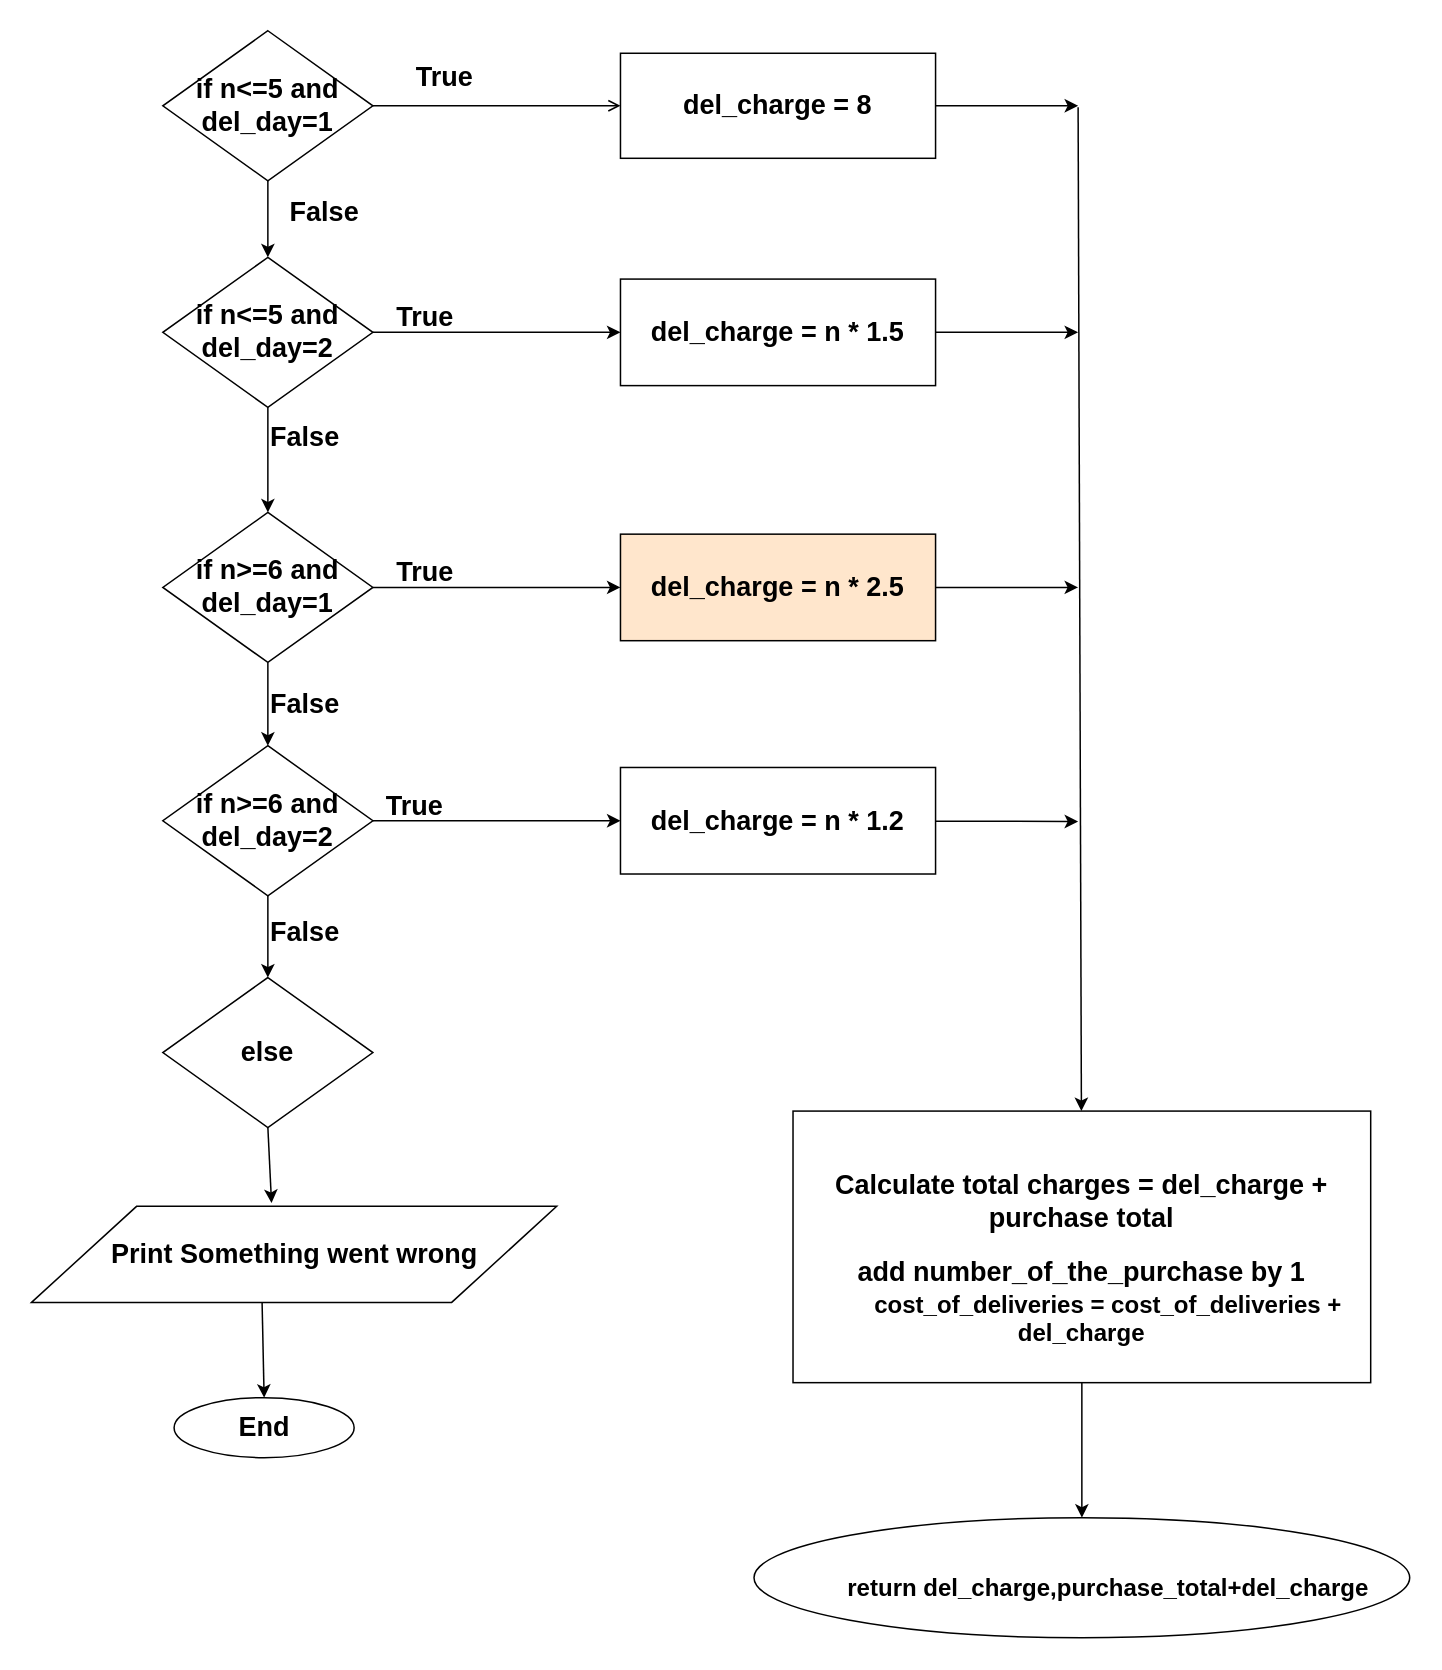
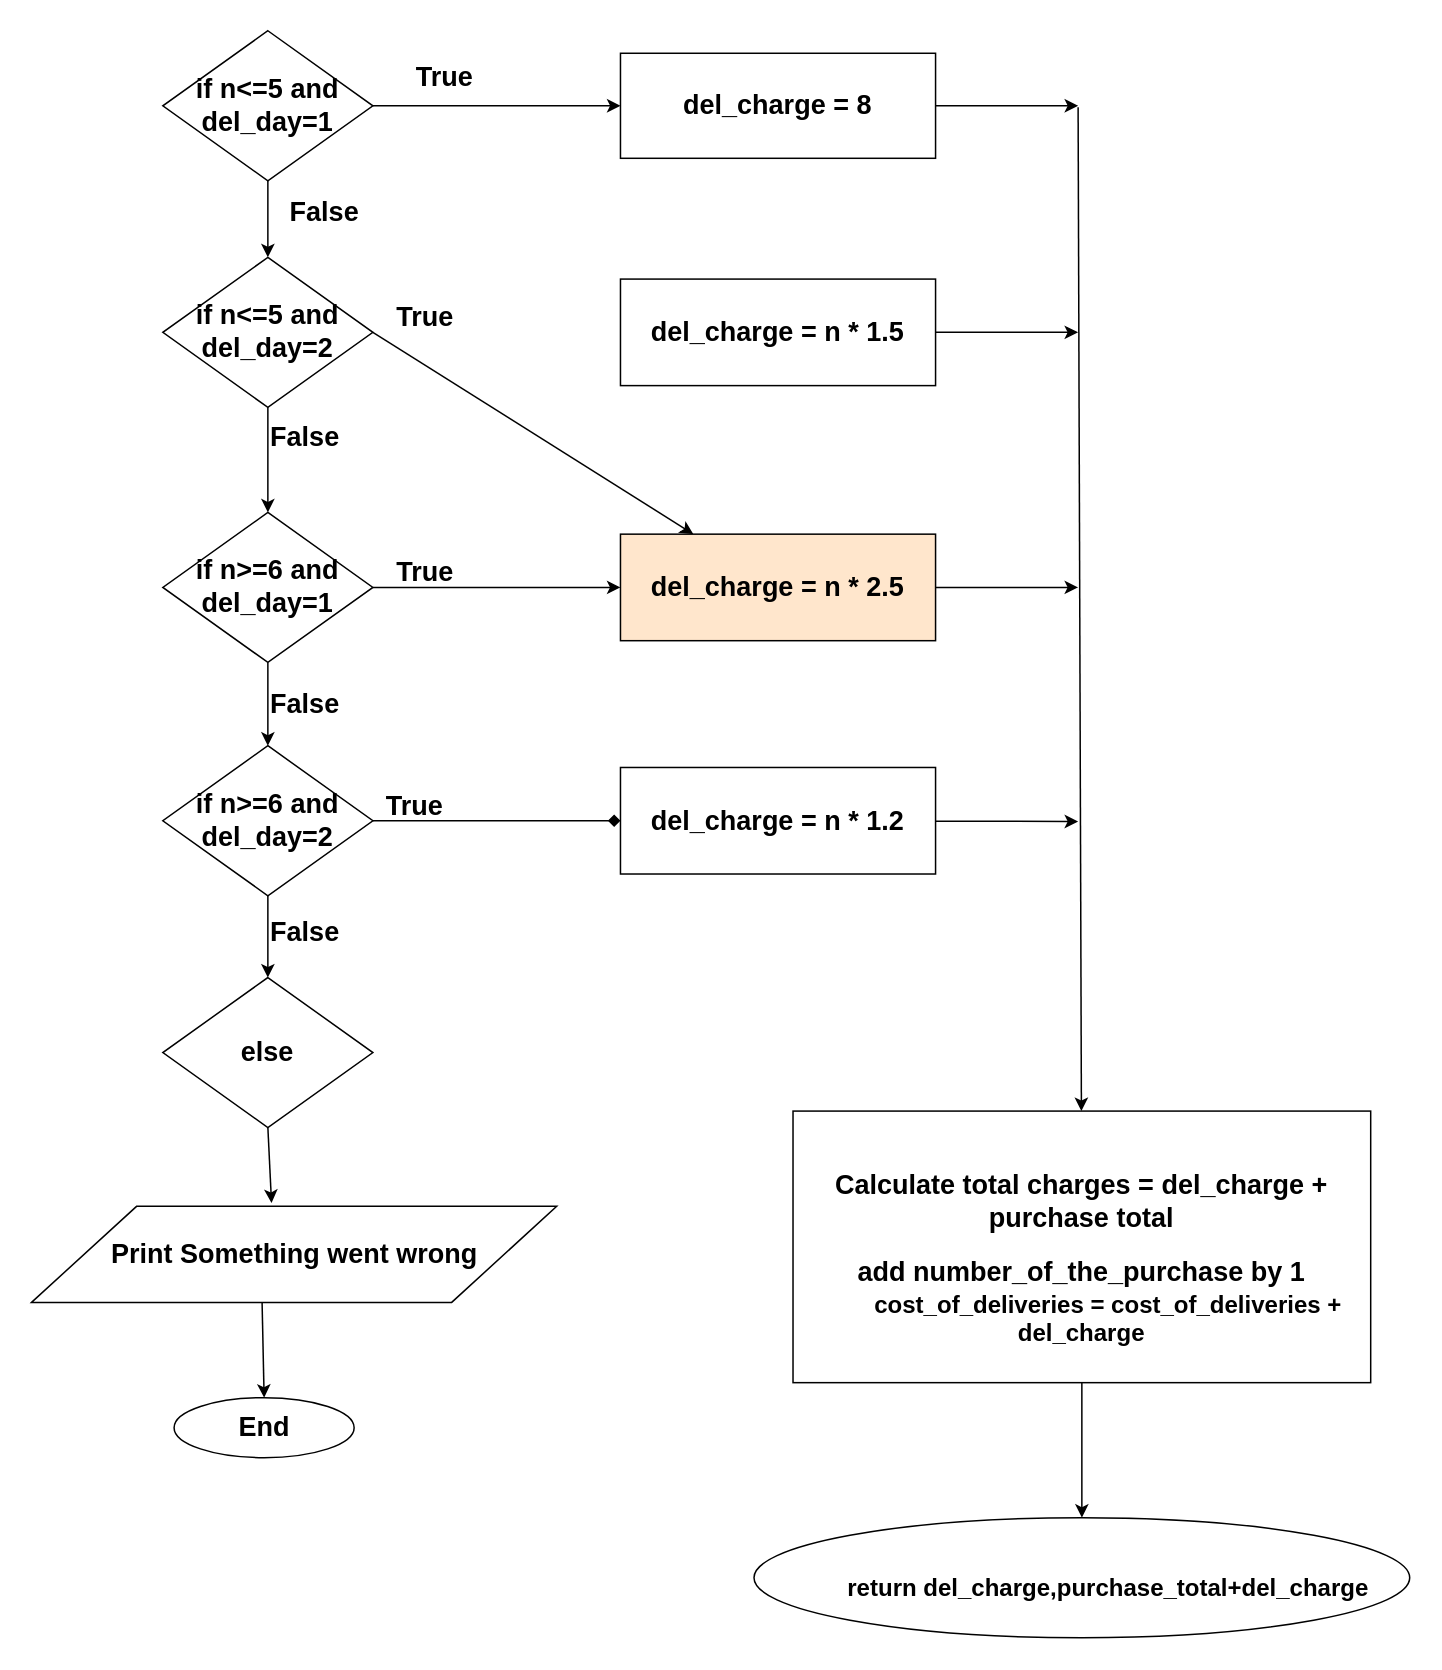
- <mxCell id="4" value="" style="endArrow=open;html=1;exitX=1;exitY=0.5;exitDx=0;exitDy=0;entryX=0;entryY=0.5;entryDx=0;entryDy=0;" parent="1" source="2" target="3" edge="1"><mxGeometry width="50" height="50" relative="1" as="geometry"><mxPoint x="398" y="161" as="sourcePoint" /><mxPoint x="448" y="111" as="targetPoint" /></mxGeometry></mxCell>
+ <mxCell id="4" value="" style="endArrow=classic;html=1;exitX=1;exitY=0.5;exitDx=0;exitDy=0;entryX=0;entryY=0.5;entryDx=0;entryDy=0;" parent="1" source="2" target="3" edge="1"><mxGeometry width="50" height="50" relative="1" as="geometry"><mxPoint x="398" y="161" as="sourcePoint" /><mxPoint x="448" y="111" as="targetPoint" /></mxGeometry></mxCell>
- <mxCell id="7" value="" style="endArrow=classic;html=1;exitX=1;exitY=0.5;exitDx=0;exitDy=0;entryX=0;entryY=0.5;entryDx=0;entryDy=0;" parent="1" source="5" target="6" edge="1"><mxGeometry width="50" height="50" relative="1" as="geometry"><mxPoint x="408" y="332" as="sourcePoint" /><mxPoint x="458" y="282" as="targetPoint" /></mxGeometry></mxCell>
+ <mxCell id="7" value="" style="endArrow=classic;html=1;exitX=1;exitY=0.5;exitDx=0;exitDy=0;" parent="1" source="5" target="9" edge="1"><mxGeometry width="50" height="50" relative="1" as="geometry"><mxPoint x="408" y="332" as="sourcePoint" /><mxPoint x="458" y="282" as="targetPoint" /></mxGeometry></mxCell>
- <mxCell id="13" value="" style="endArrow=classic;html=1;exitX=1;exitY=0.5;exitDx=0;exitDy=0;entryX=0;entryY=0.5;entryDx=0;entryDy=0;" parent="1" source="11" target="12" edge="1"><mxGeometry width="50" height="50" relative="1" as="geometry"><mxPoint x="423" y="652" as="sourcePoint" /><mxPoint x="473" y="602" as="targetPoint" /></mxGeometry></mxCell>
+ <mxCell id="13" value="" style="endArrow=diamond;html=1;exitX=1;exitY=0.5;exitDx=0;exitDy=0;entryX=0;entryY=0.5;entryDx=0;entryDy=0;" parent="1" source="11" target="12" edge="1"><mxGeometry width="50" height="50" relative="1" as="geometry"><mxPoint x="423" y="652" as="sourcePoint" /><mxPoint x="473" y="602" as="targetPoint" /></mxGeometry></mxCell>
